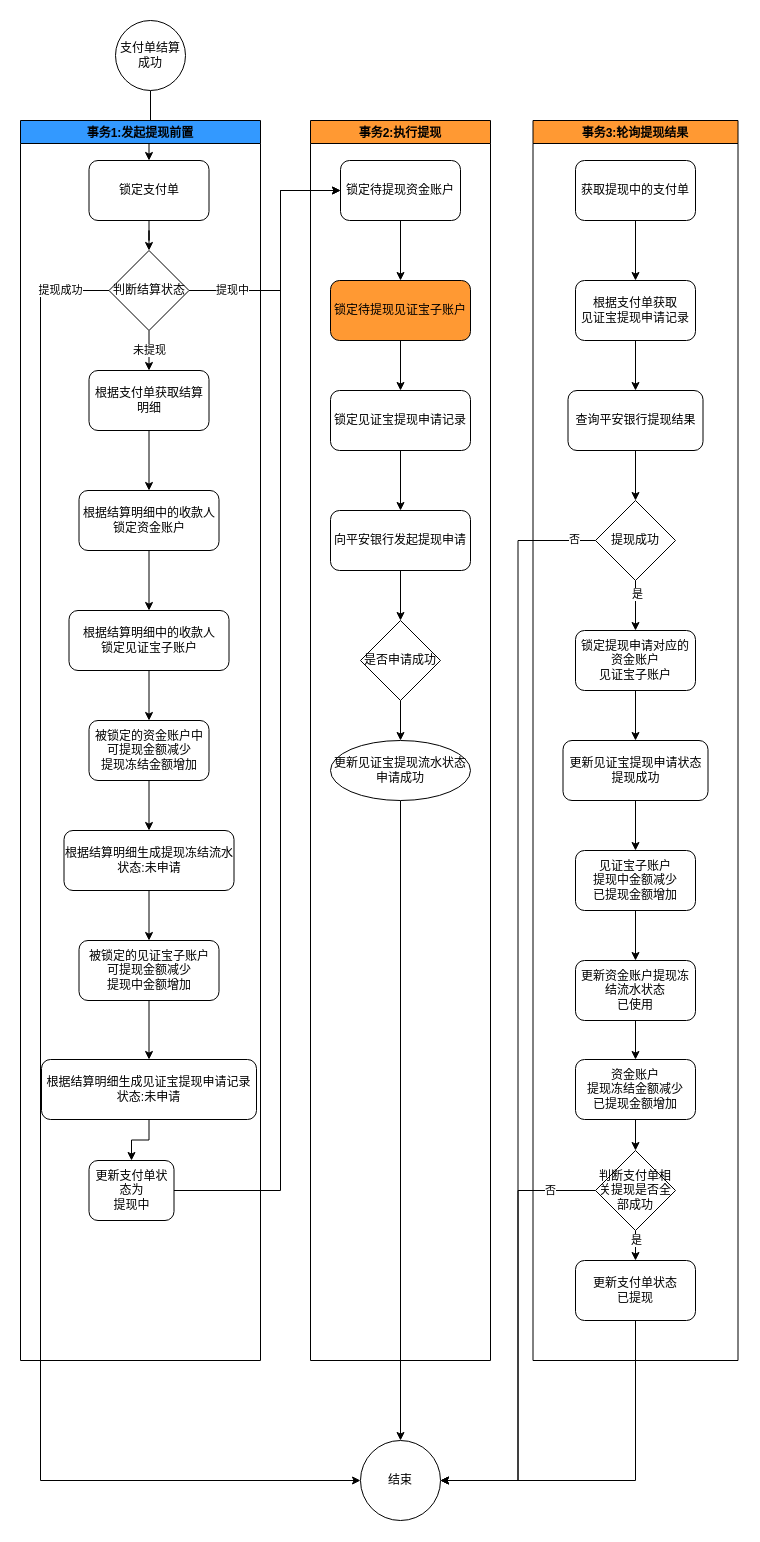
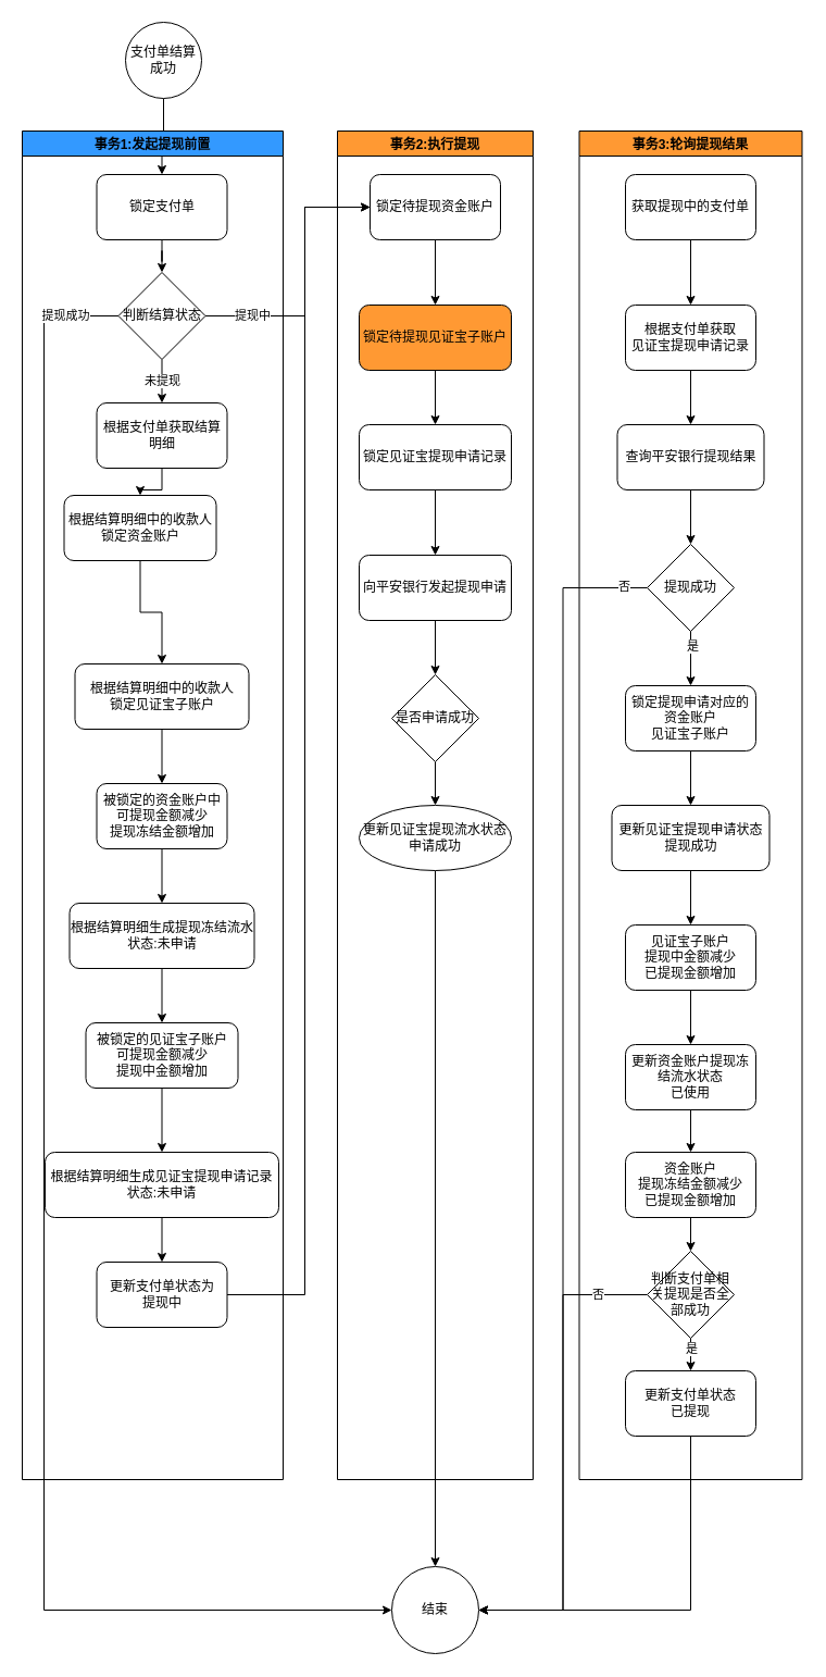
- <mxCell id="19" value="根据结算明细中的收款人&lt;br&gt;锁定资金账户" style="rounded=1;whiteSpace=wrap;html=1;" vertex="1" parent="4"><mxGeometry x="58.5" y="370" width="140" height="60" as="geometry" /></mxCell>
+ <mxCell id="19" value="根据结算明细中的收款人&lt;br&gt;锁定资金账户" style="rounded=1;whiteSpace=wrap;html=1;" vertex="1" parent="4"><mxGeometry x="38.5" y="335" width="140" height="60" as="geometry" /></mxCell>
- <mxCell id="22" value="更新支付单状态为&lt;br&gt;提现中" style="whiteSpace=wrap;html=1;rounded=1;" vertex="1" parent="4"><mxGeometry x="68.5" y="1040" width="85" height="60" as="geometry" /></mxCell>
+ <mxCell id="22" value="更新支付单状态为&lt;br&gt;提现中" style="whiteSpace=wrap;html=1;rounded=1;" vertex="1" parent="4"><mxGeometry x="68.5" y="1040" width="120" height="60" as="geometry" /></mxCell>
